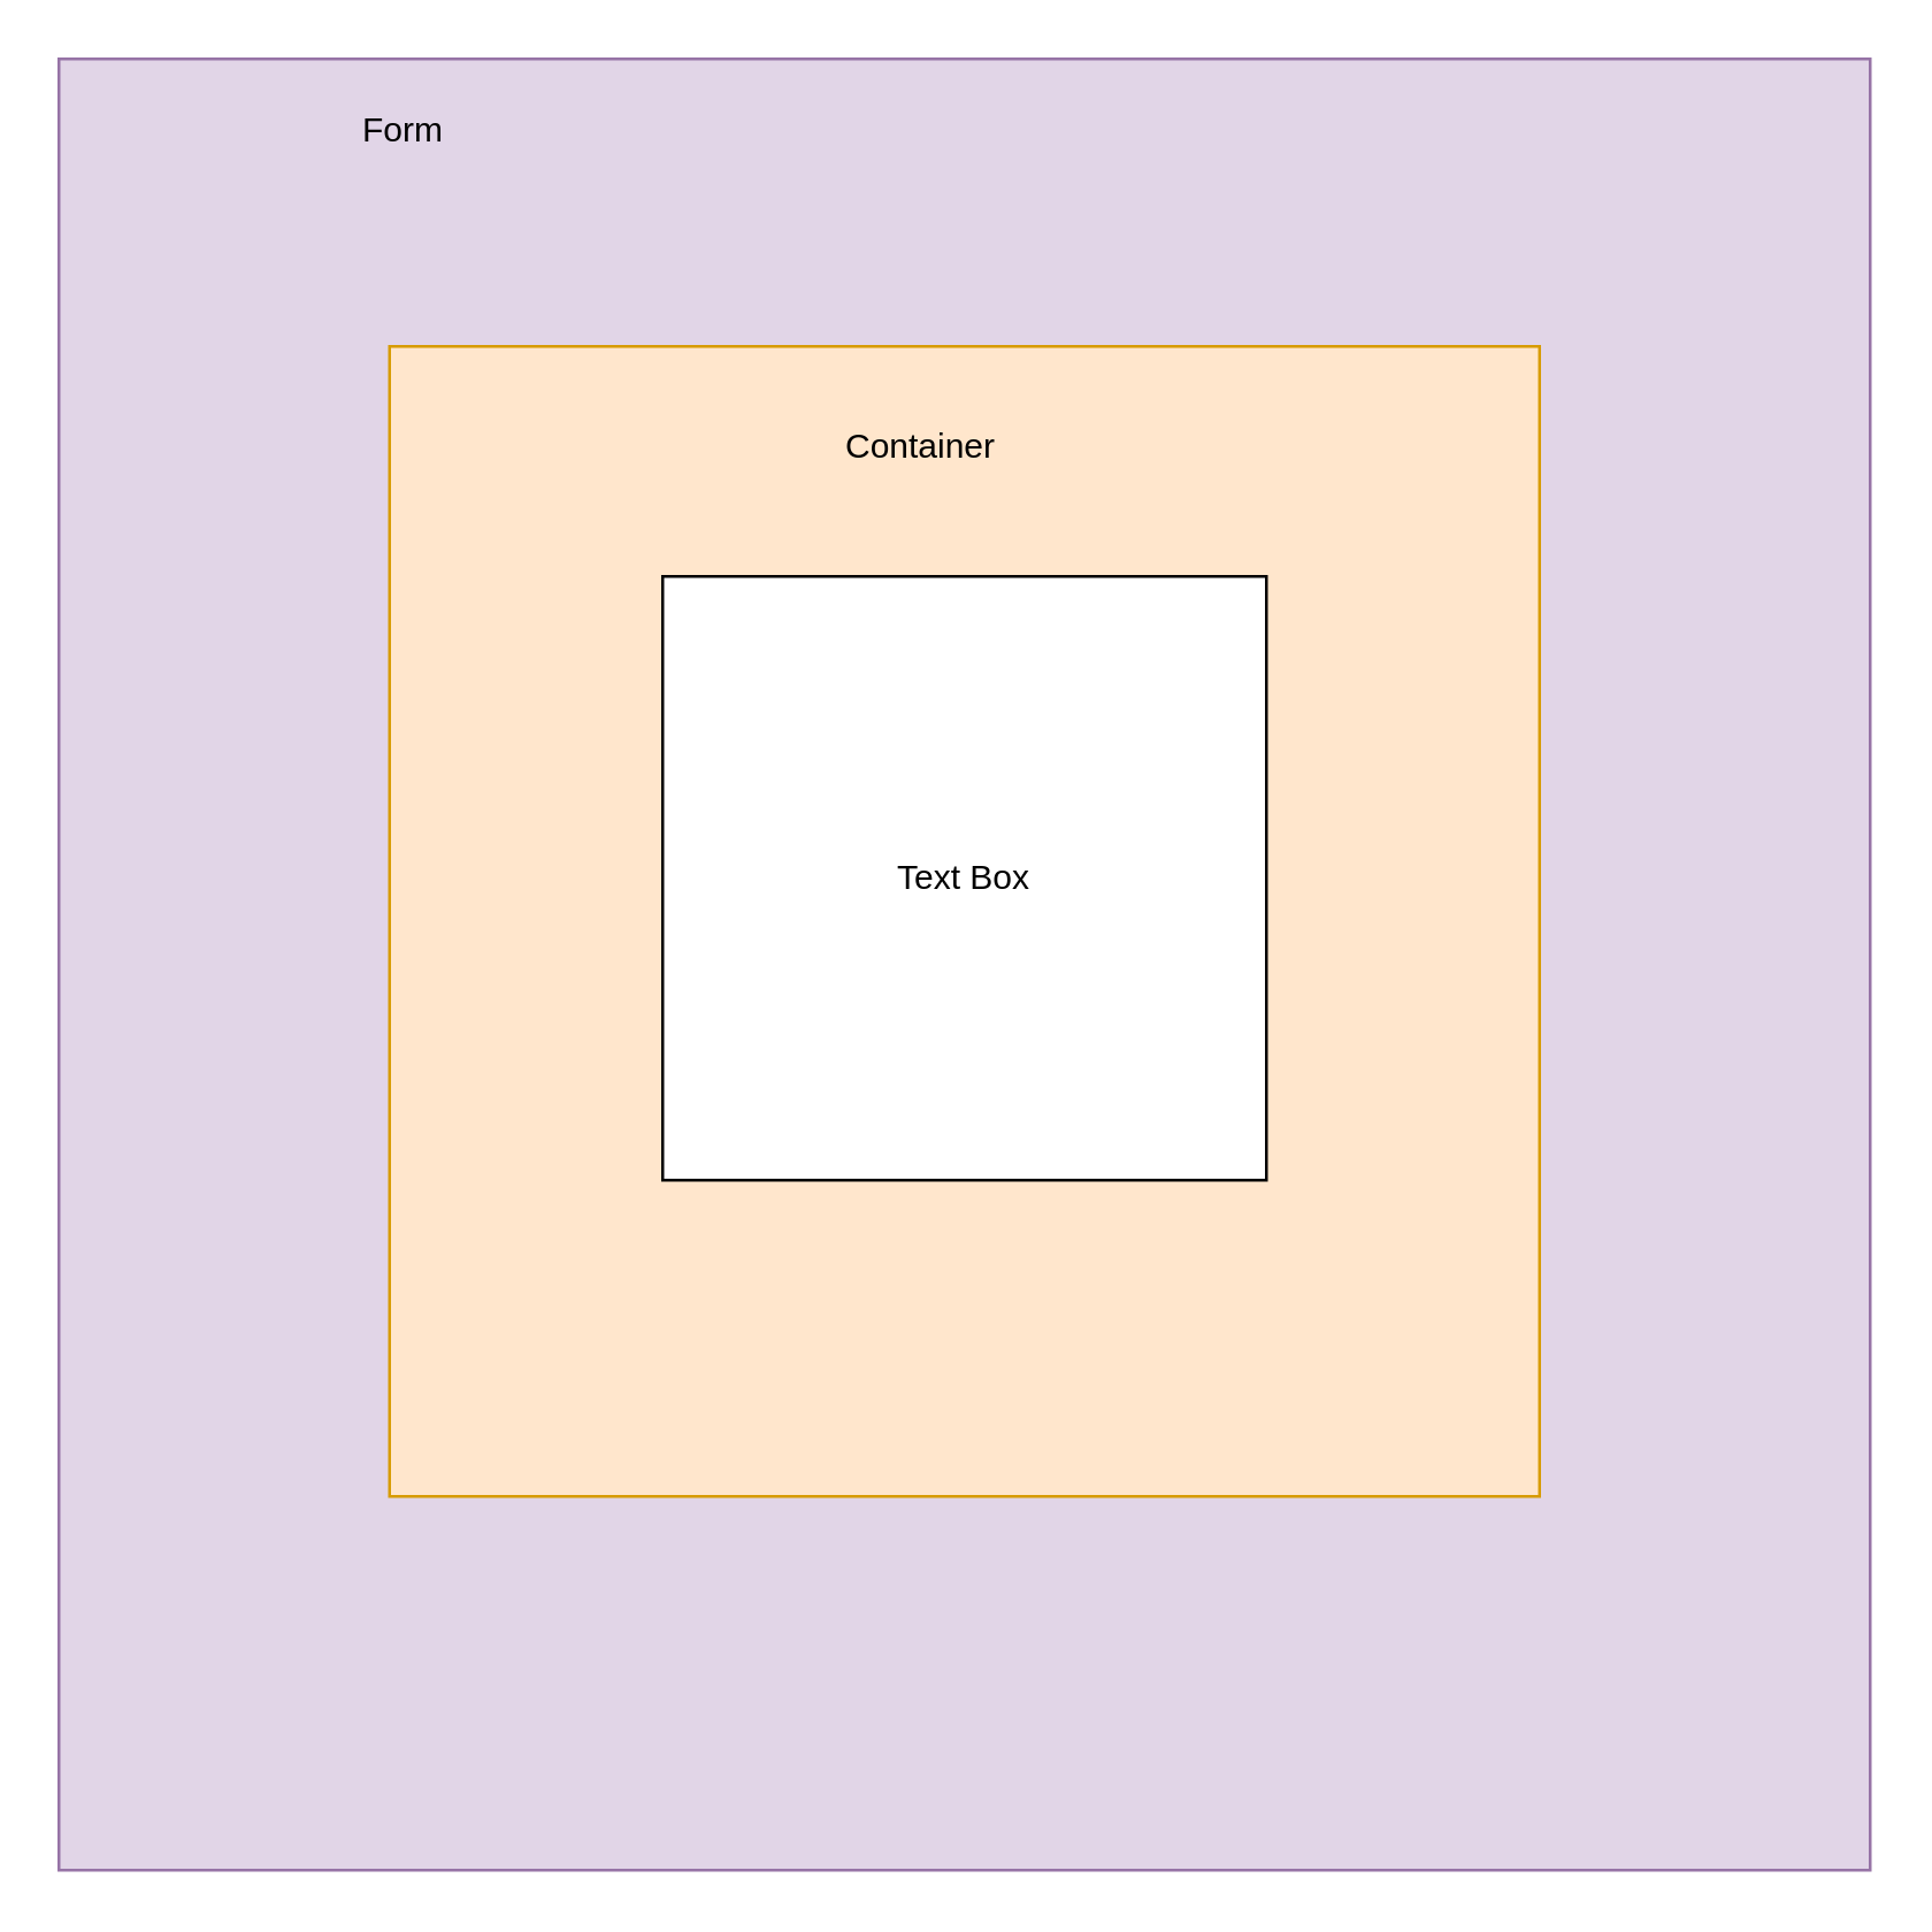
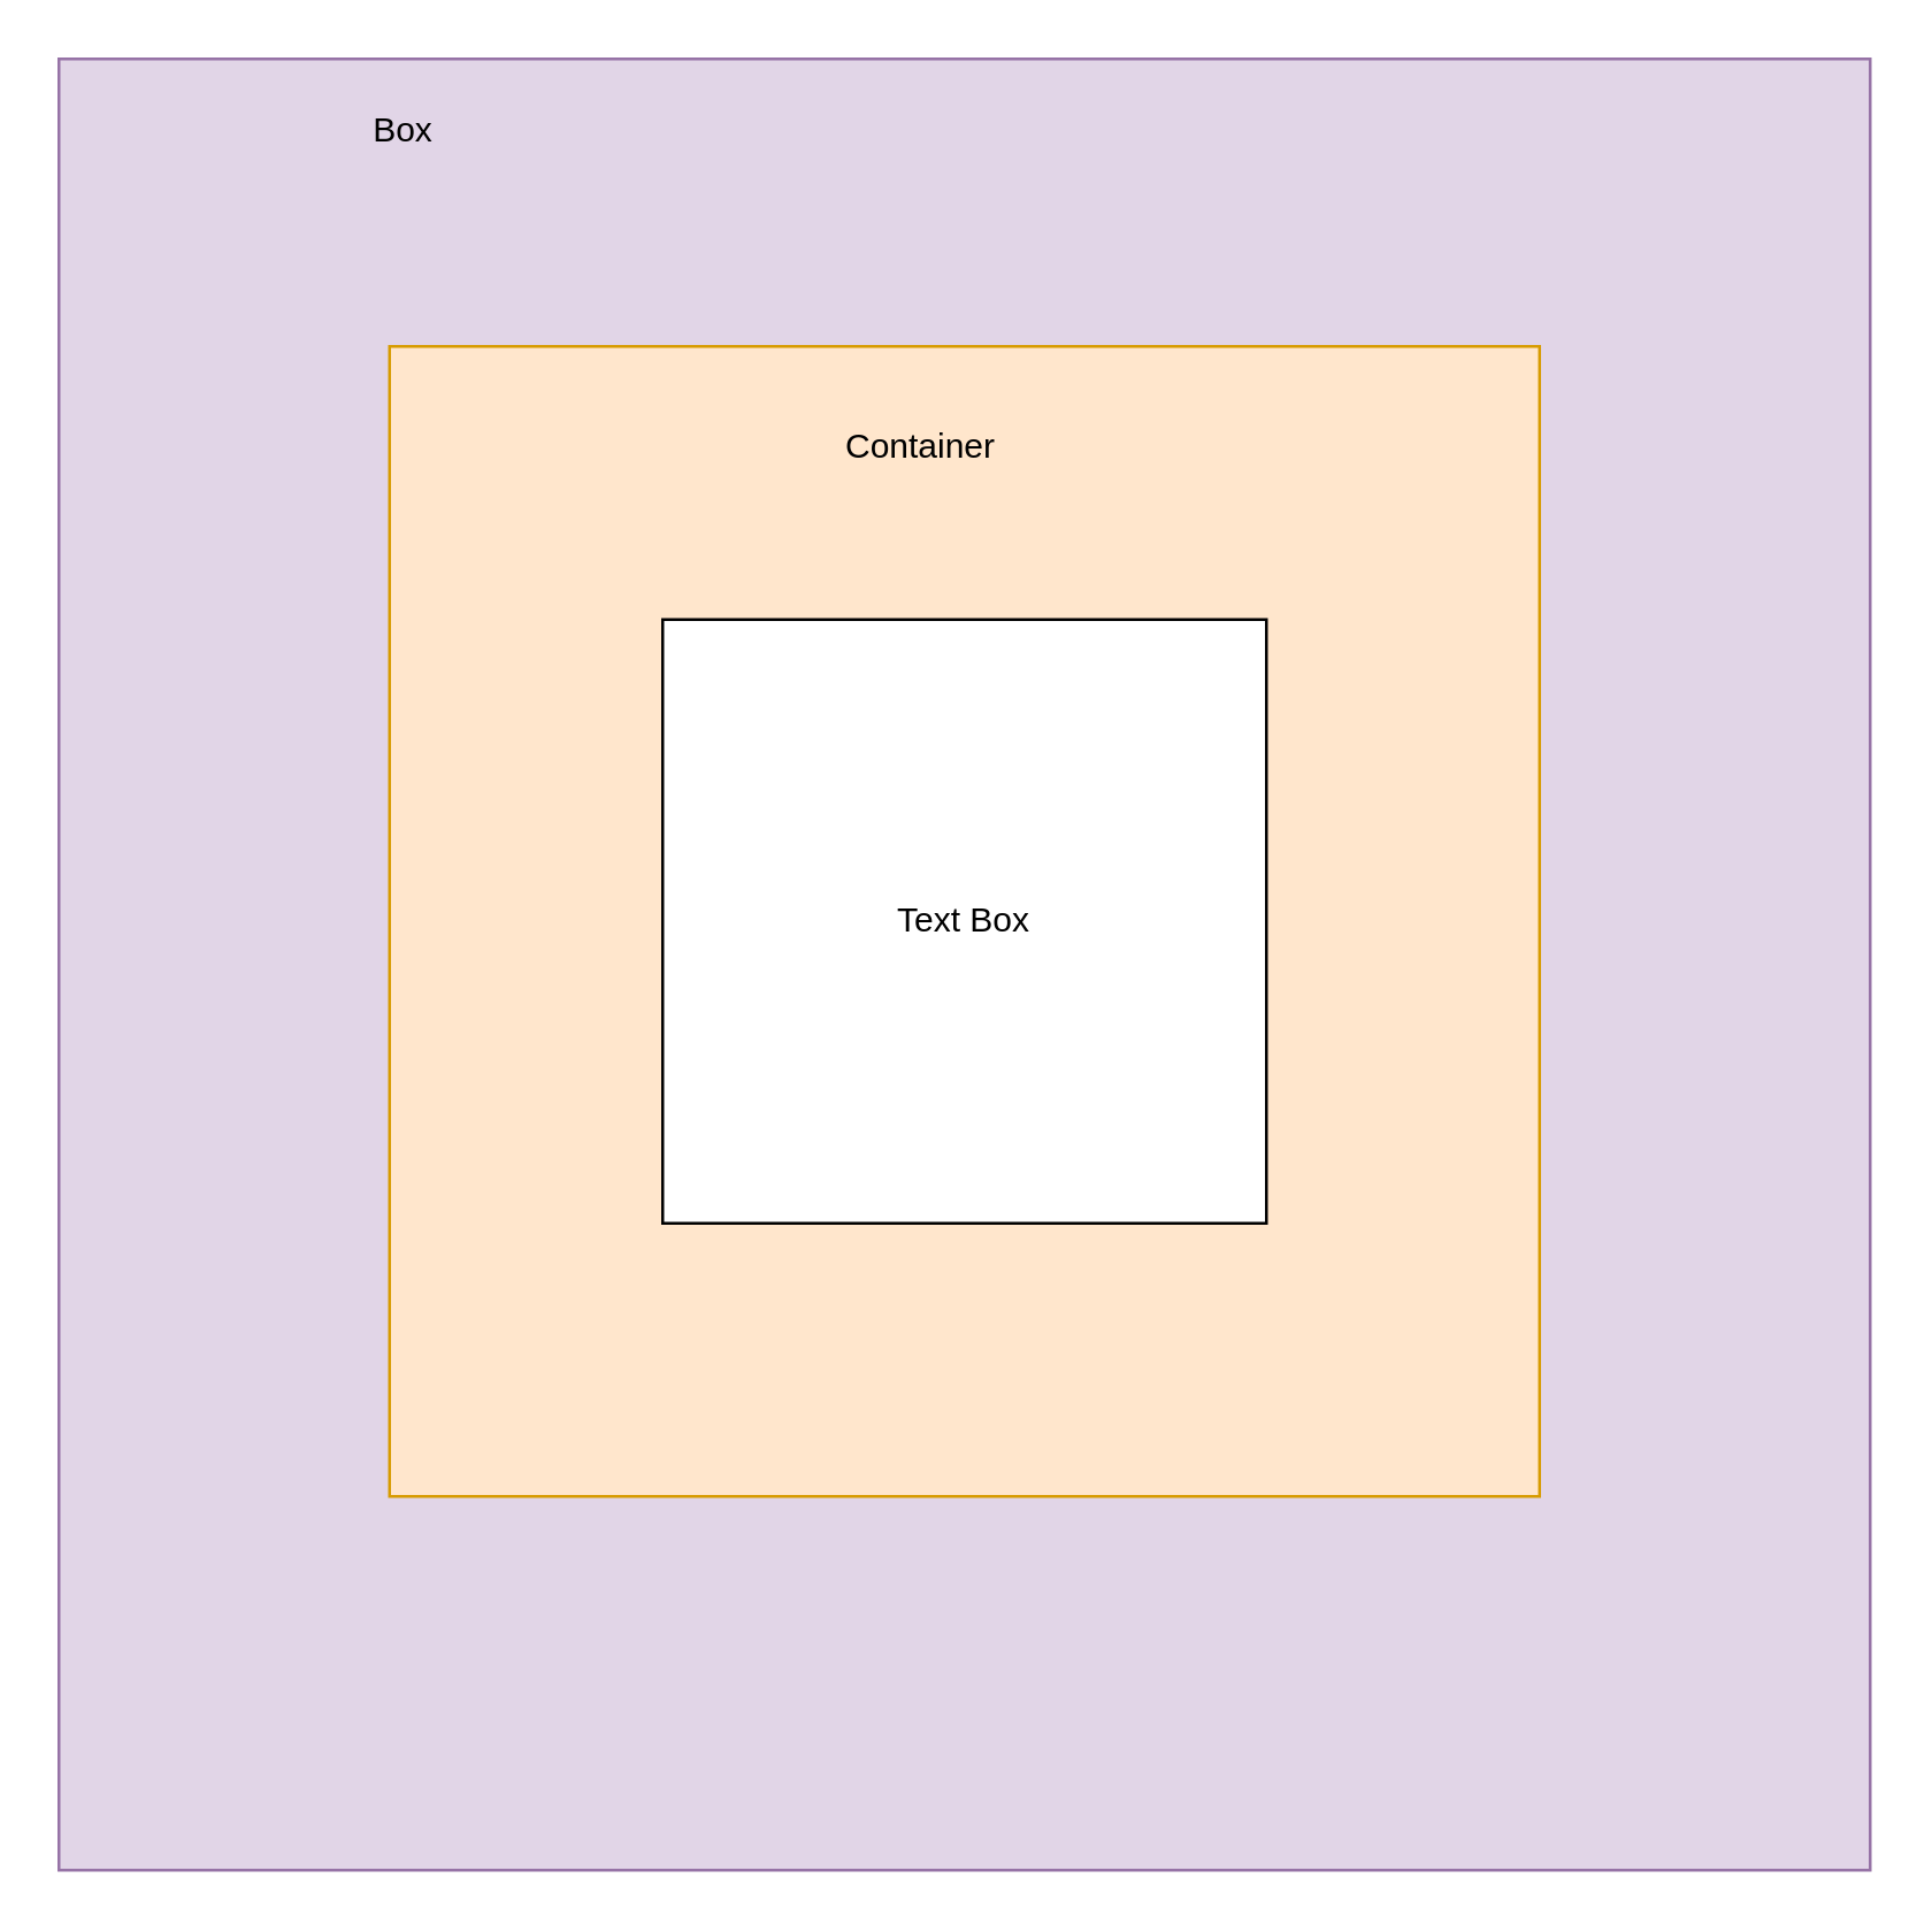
- <mxCell id="5" value="Form&lt;br&gt;" style="text;html=1;strokeColor=none;fillColor=none;align=center;verticalAlign=middle;whiteSpace=wrap;rounded=0;" vertex="1" parent="1"><mxGeometry x="90" y="30" width="100" height="30" as="geometry" /></mxCell>
+ <mxCell id="5" value="Box&lt;br&gt;" style="text;html=1;strokeColor=none;fillColor=none;align=center;verticalAlign=middle;whiteSpace=wrap;rounded=0;" vertex="1" parent="1"><mxGeometry x="90" y="30" width="100" height="30" as="geometry" /></mxCell>
- <mxCell id="4" value="Text Box" style="whiteSpace=wrap;html=1;aspect=fixed;" vertex="1" parent="1"><mxGeometry x="230" y="200" width="210" height="210" as="geometry" /></mxCell>
+ <mxCell id="4" value="Text Box" style="whiteSpace=wrap;html=1;aspect=fixed;" vertex="1" parent="1"><mxGeometry x="230" y="215" width="210" height="210" as="geometry" /></mxCell>
